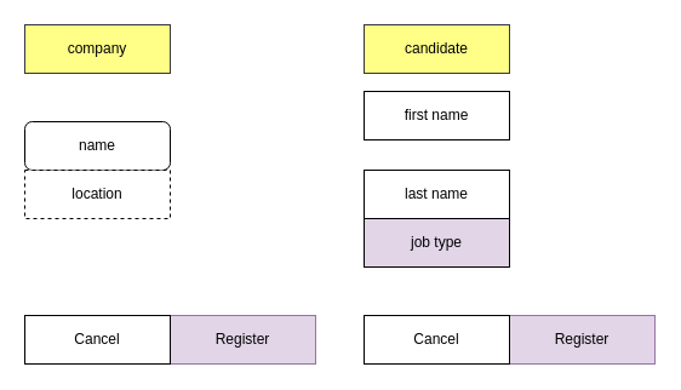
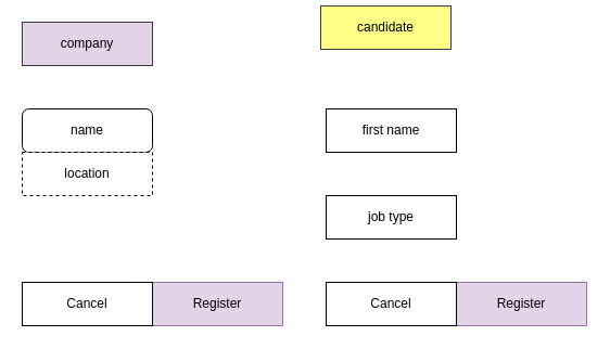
- <mxCell id="3" value="company" style="rounded=0;whiteSpace=wrap;html=1;fillColor=#ffff88;strokeColor=#36393d;" parent="1" vertex="1"><mxGeometry x="20" y="20" width="120" height="40" as="geometry" /></mxCell>
+ <mxCell id="3" value="company" style="rounded=0;whiteSpace=wrap;html=1;fillColor=#e1d5e7;strokeColor=#36393d;" parent="1" vertex="1"><mxGeometry x="20" y="20" width="120" height="40" as="geometry" /></mxCell>
- <mxCell id="5" value="candidate" style="rounded=0;whiteSpace=wrap;html=1;fillColor=#ffff88;strokeColor=#36393d;" parent="1" vertex="1"><mxGeometry x="300" y="20" width="120" height="40" as="geometry" /></mxCell>
+ <mxCell id="5" value="candidate" style="rounded=0;whiteSpace=wrap;html=1;fillColor=#ffff88;strokeColor=#36393d;" parent="1" vertex="1"><mxGeometry x="295" y="5" width="120" height="40" as="geometry" /></mxCell>
- <mxCell id="6" value="first name" style="rounded=0;whiteSpace=wrap;html=1;" parent="1" vertex="1"><mxGeometry x="300" y="75" width="120" height="40" as="geometry" /></mxCell>
+ <mxCell id="6" value="first name" style="rounded=0;whiteSpace=wrap;html=1;" parent="1" vertex="1"><mxGeometry x="300" y="100" width="120" height="40" as="geometry" /></mxCell>
- <mxCell id="8" value="last name" style="rounded=0;whiteSpace=wrap;html=1;" parent="1" vertex="1"><mxGeometry x="300" y="140" width="120" height="40" as="geometry" /></mxCell>
- <mxCell id="7" value="job type" style="rounded=0;whiteSpace=wrap;html=1;fillColor=#e1d5e7;" parent="1" vertex="1"><mxGeometry x="300" y="180" width="120" height="40" as="geometry" /></mxCell>
+ <mxCell id="7" value="job type" style="rounded=0;whiteSpace=wrap;html=1;" parent="1" vertex="1"><mxGeometry x="300" y="180" width="120" height="40" as="geometry" /></mxCell>
